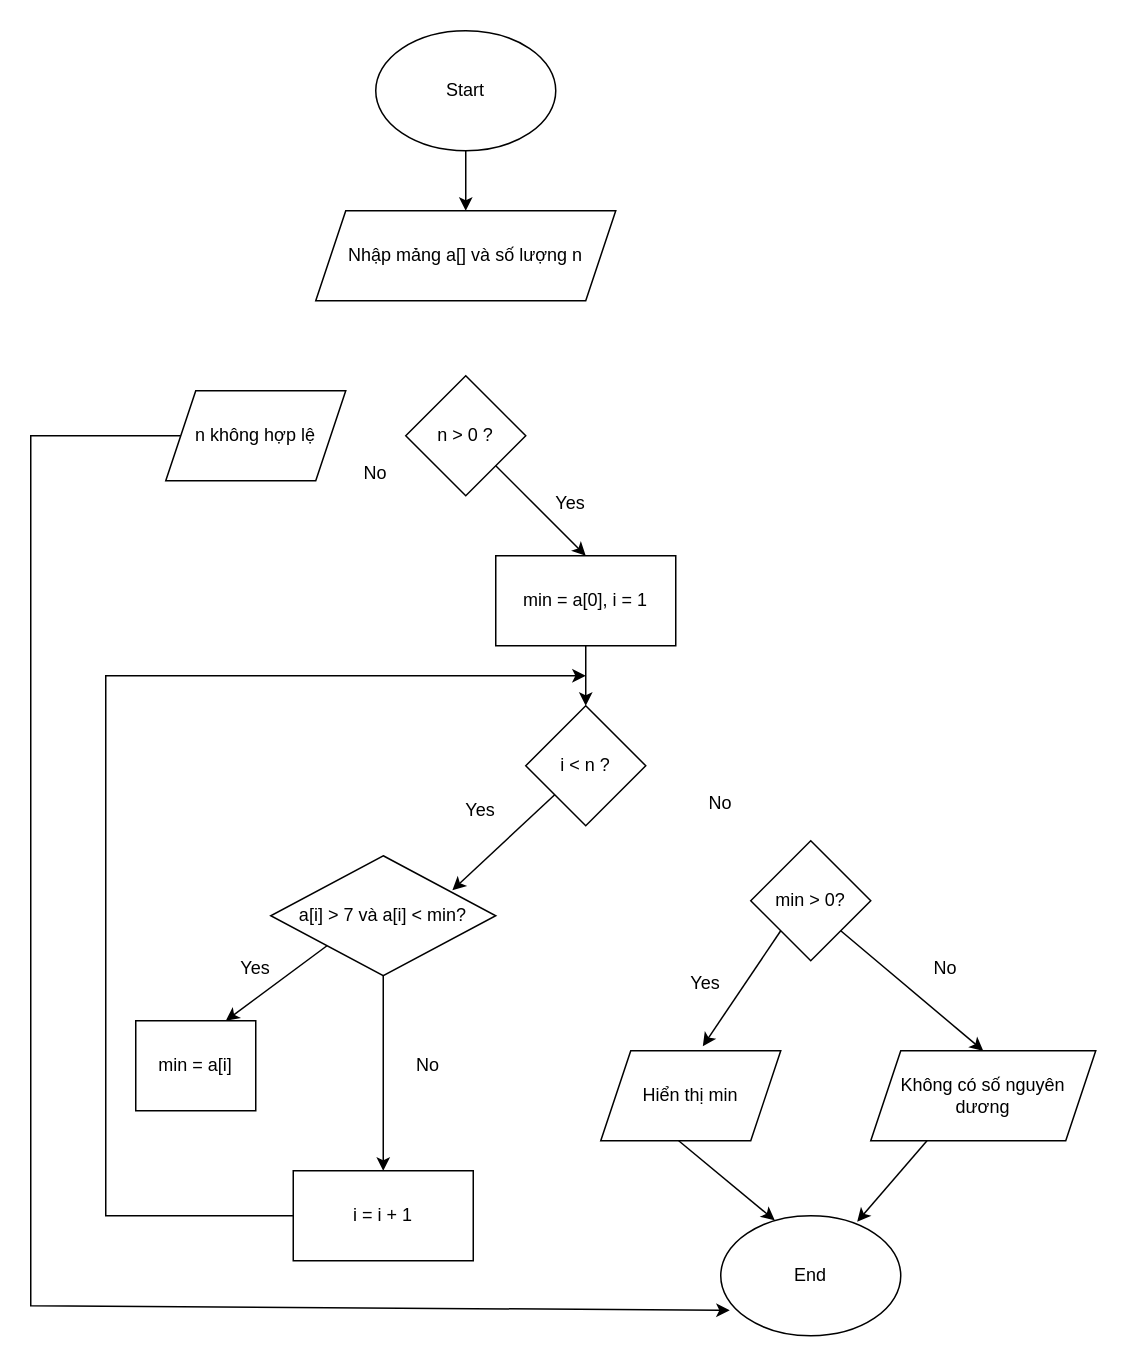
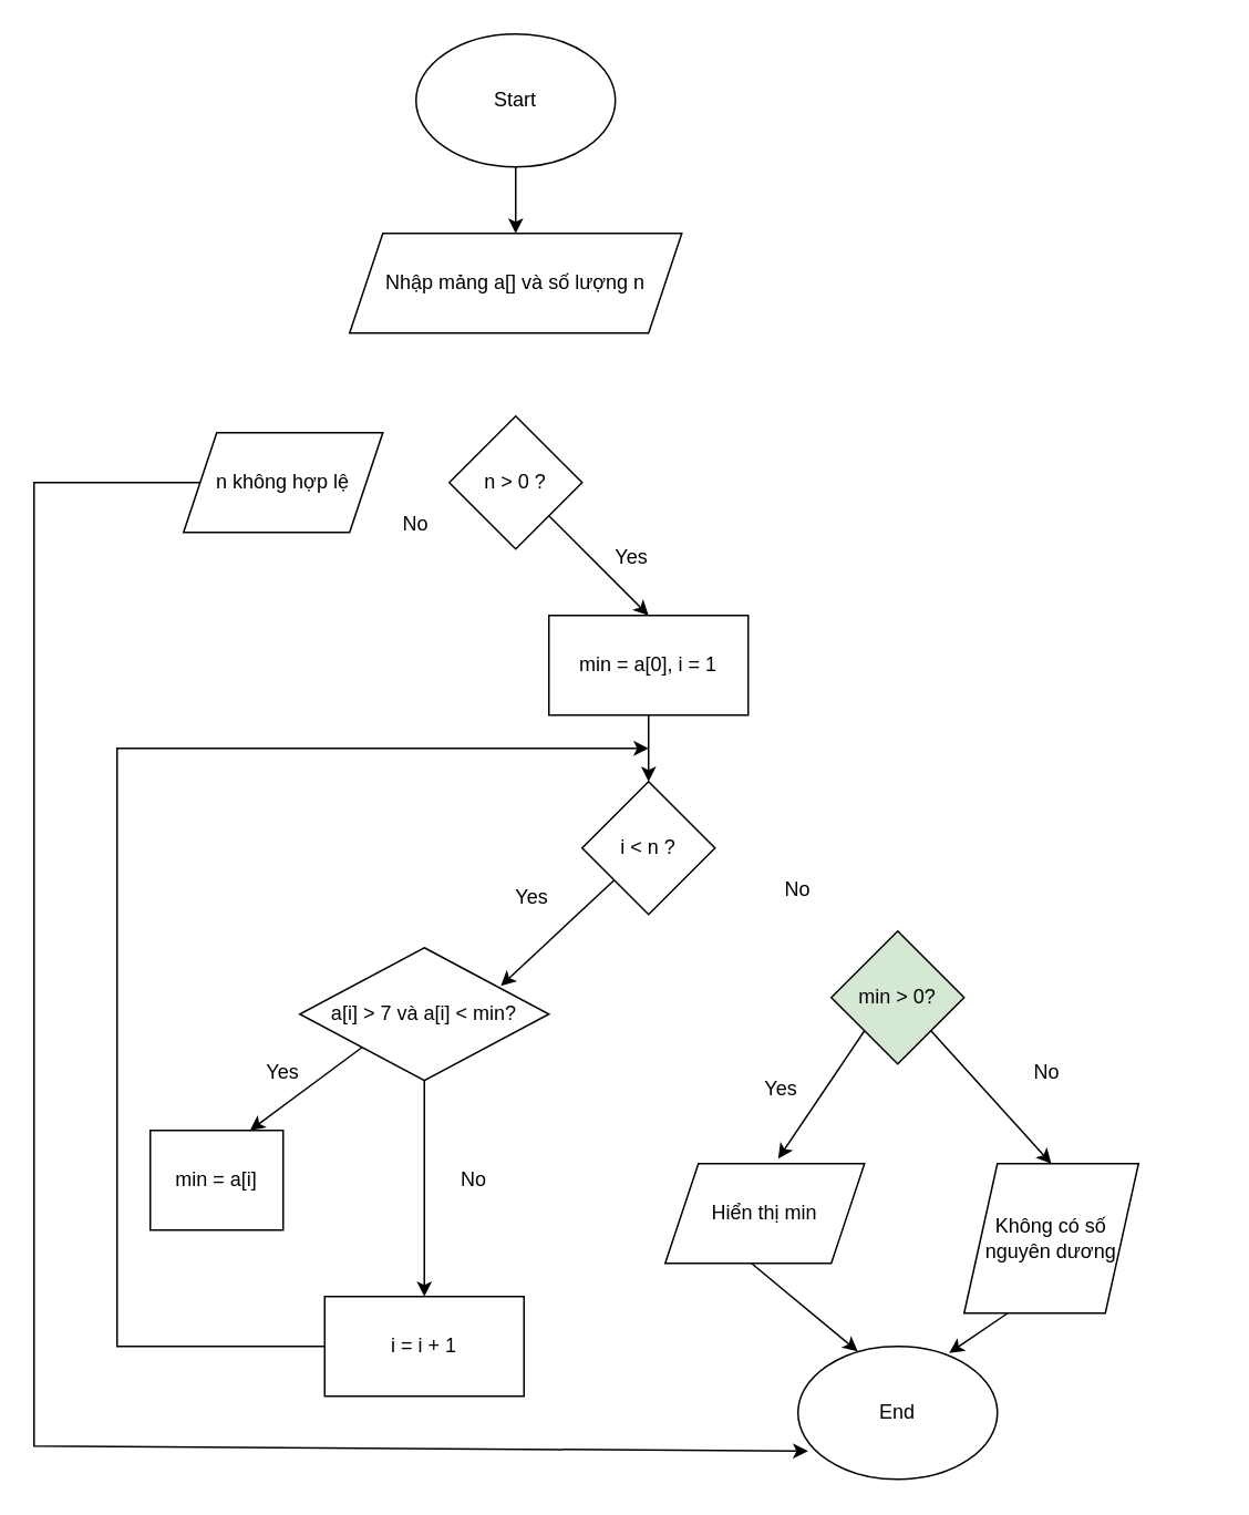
- <mxCell id="10" value="&lt;span class=&quot;hljs-selector-tag&quot;&gt;min&lt;/span&gt; &amp;gt; &lt;span class=&quot;hljs-number&quot;&gt;0&lt;/span&gt;?" style="rhombus;whiteSpace=wrap;html=1;" vertex="1" parent="1"><mxGeometry x="500" y="560" width="80" height="80" as="geometry" /></mxCell>
+ <mxCell id="10" value="&lt;span class=&quot;hljs-selector-tag&quot;&gt;min&lt;/span&gt; &amp;gt; &lt;span class=&quot;hljs-number&quot;&gt;0&lt;/span&gt;?" style="rhombus;whiteSpace=wrap;html=1;fillColor=#d5e8d4;" vertex="1" parent="1"><mxGeometry x="500" y="560" width="80" height="80" as="geometry" /></mxCell>
- <mxCell id="14" value="Không có số nguyên dương" style="shape=parallelogram;perimeter=parallelogramPerimeter;whiteSpace=wrap;html=1;fixedSize=1;" vertex="1" parent="1"><mxGeometry x="580" y="700" width="150" height="60" as="geometry" /></mxCell>
+ <mxCell id="14" value="Không có số nguyên dương" style="shape=parallelogram;perimeter=parallelogramPerimeter;whiteSpace=wrap;html=1;fixedSize=1;" vertex="1" parent="1"><mxGeometry x="580" y="700" width="105" height="90" as="geometry" /></mxCell>
